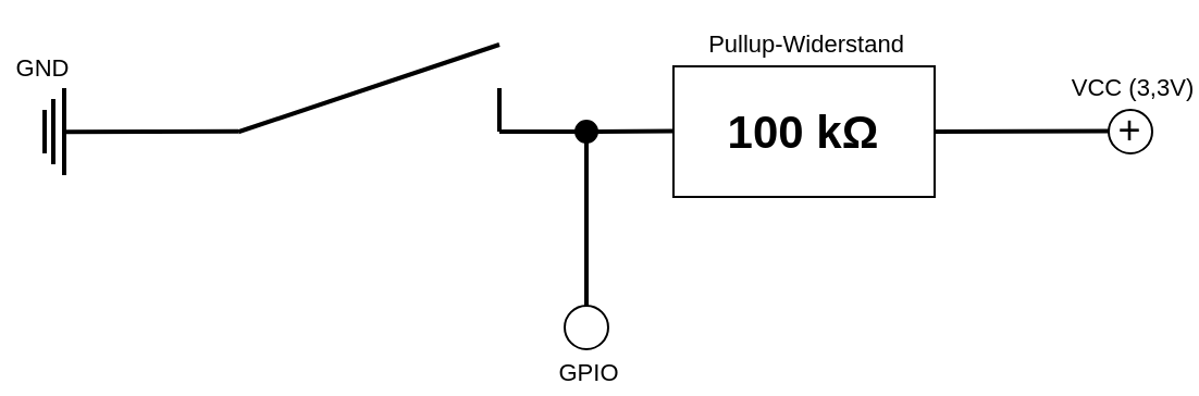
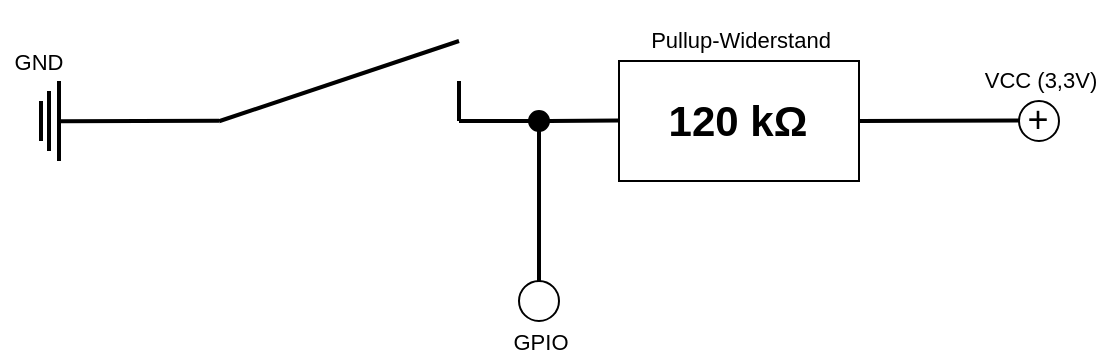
- <mxCell id="2" value="100 kΩ" style="rounded=0;whiteSpace=wrap;html=1;fontStyle=1;fontSize=21;" vertex="1" parent="1"><mxGeometry x="309" y="30" width="120" height="60" as="geometry" /></mxCell>
+ <mxCell id="2" value="120 kΩ" style="rounded=0;whiteSpace=wrap;html=1;fontStyle=1;fontSize=21;" vertex="1" parent="1"><mxGeometry x="309" y="30" width="120" height="60" as="geometry" /></mxCell>
